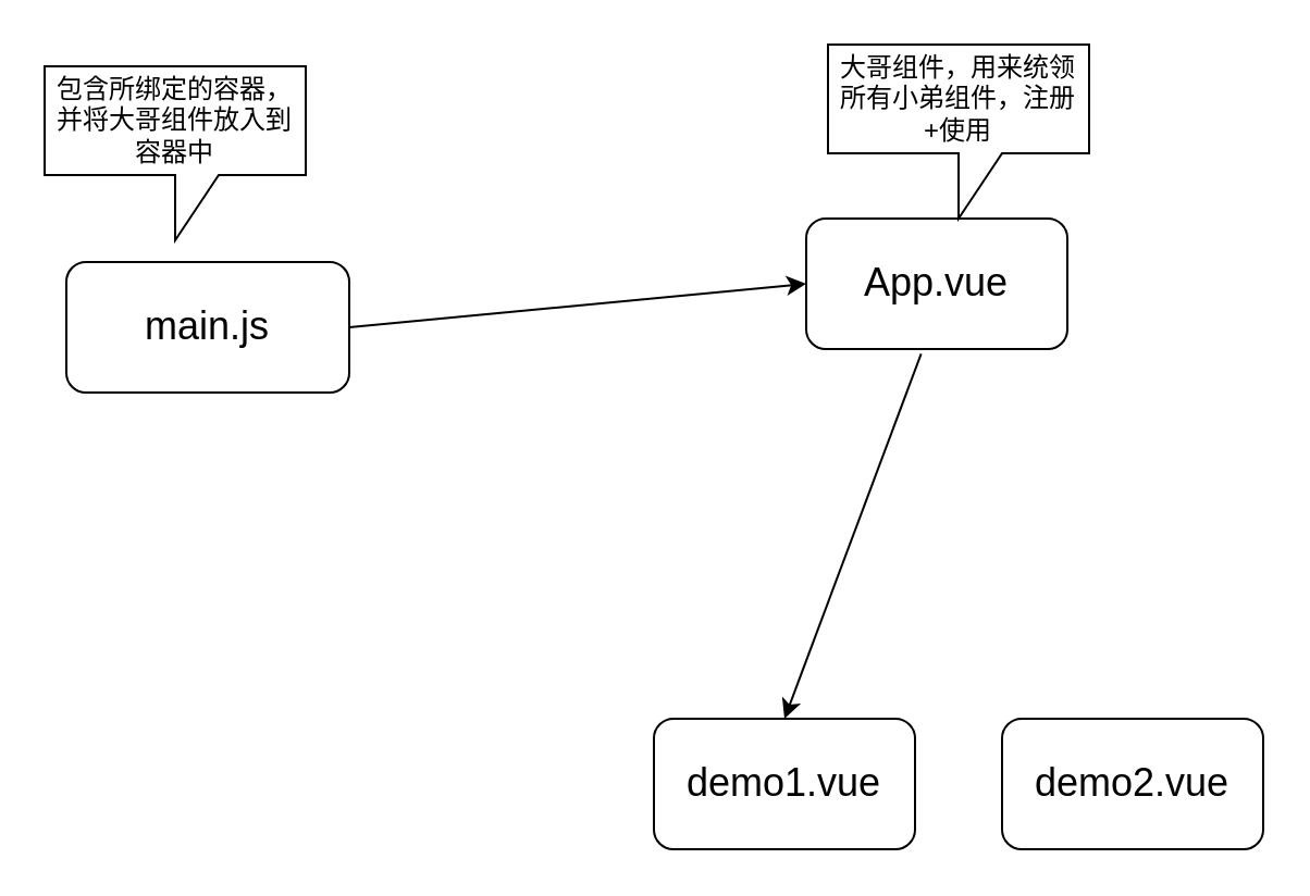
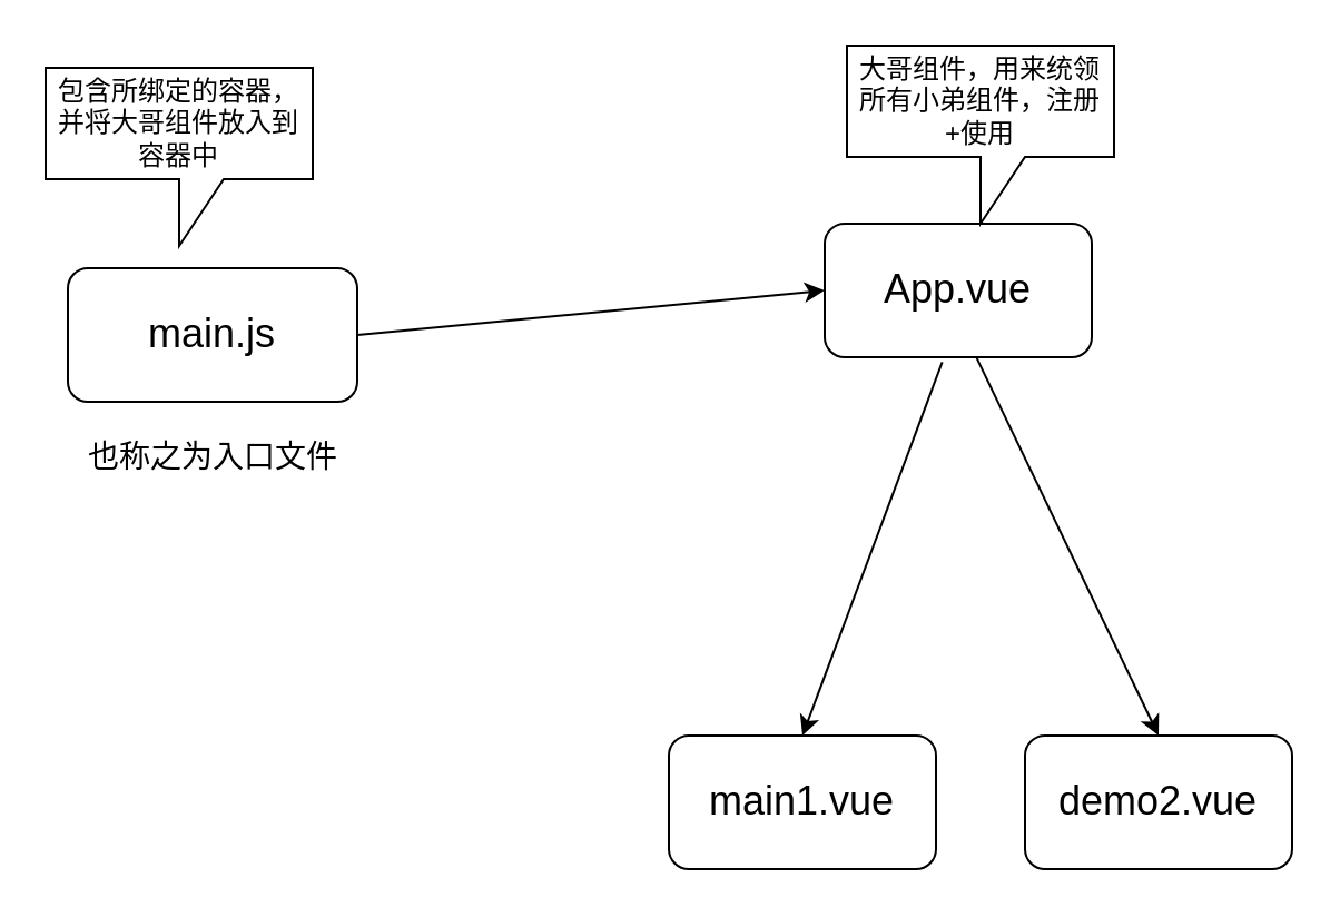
+ <mxCell id="11" value="&lt;font style=&quot;font-size: 14px;&quot;&gt;也称之为入口文件&lt;/font&gt;" style="text;html=1;align=center;verticalAlign=middle;resizable=0;points=[];autosize=1;strokeColor=none;fillColor=none;" vertex="1" parent="1"><mxGeometry x="25" y="190" width="140" height="30" as="geometry" /></mxCell>
+ <mxCell id="10" value="" style="endArrow=classic;html=1;rounded=0;exitX=0.567;exitY=0.997;exitDx=0;exitDy=0;exitPerimeter=0;entryX=0.5;entryY=0;entryDx=0;entryDy=0;" edge="1" parent="1" source="3" target="4"><mxGeometry width="50" height="50" relative="1" as="geometry"><mxPoint x="530" y="240" as="sourcePoint" /><mxPoint x="580" y="190" as="targetPoint" /></mxGeometry></mxCell>
- <mxCell id="5" value="&lt;font style=&quot;font-size: 18px;&quot;&gt;demo1.vue&lt;/font&gt;" style="rounded=1;whiteSpace=wrap;html=1;" vertex="1" parent="1"><mxGeometry x="300" y="330" width="120" height="60" as="geometry" /></mxCell>
+ <mxCell id="5" value="&lt;font style=&quot;font-size: 18px;&quot;&gt;main1.vue&lt;/font&gt;" style="rounded=1;whiteSpace=wrap;html=1;" vertex="1" parent="1"><mxGeometry x="300" y="330" width="120" height="60" as="geometry" /></mxCell>
